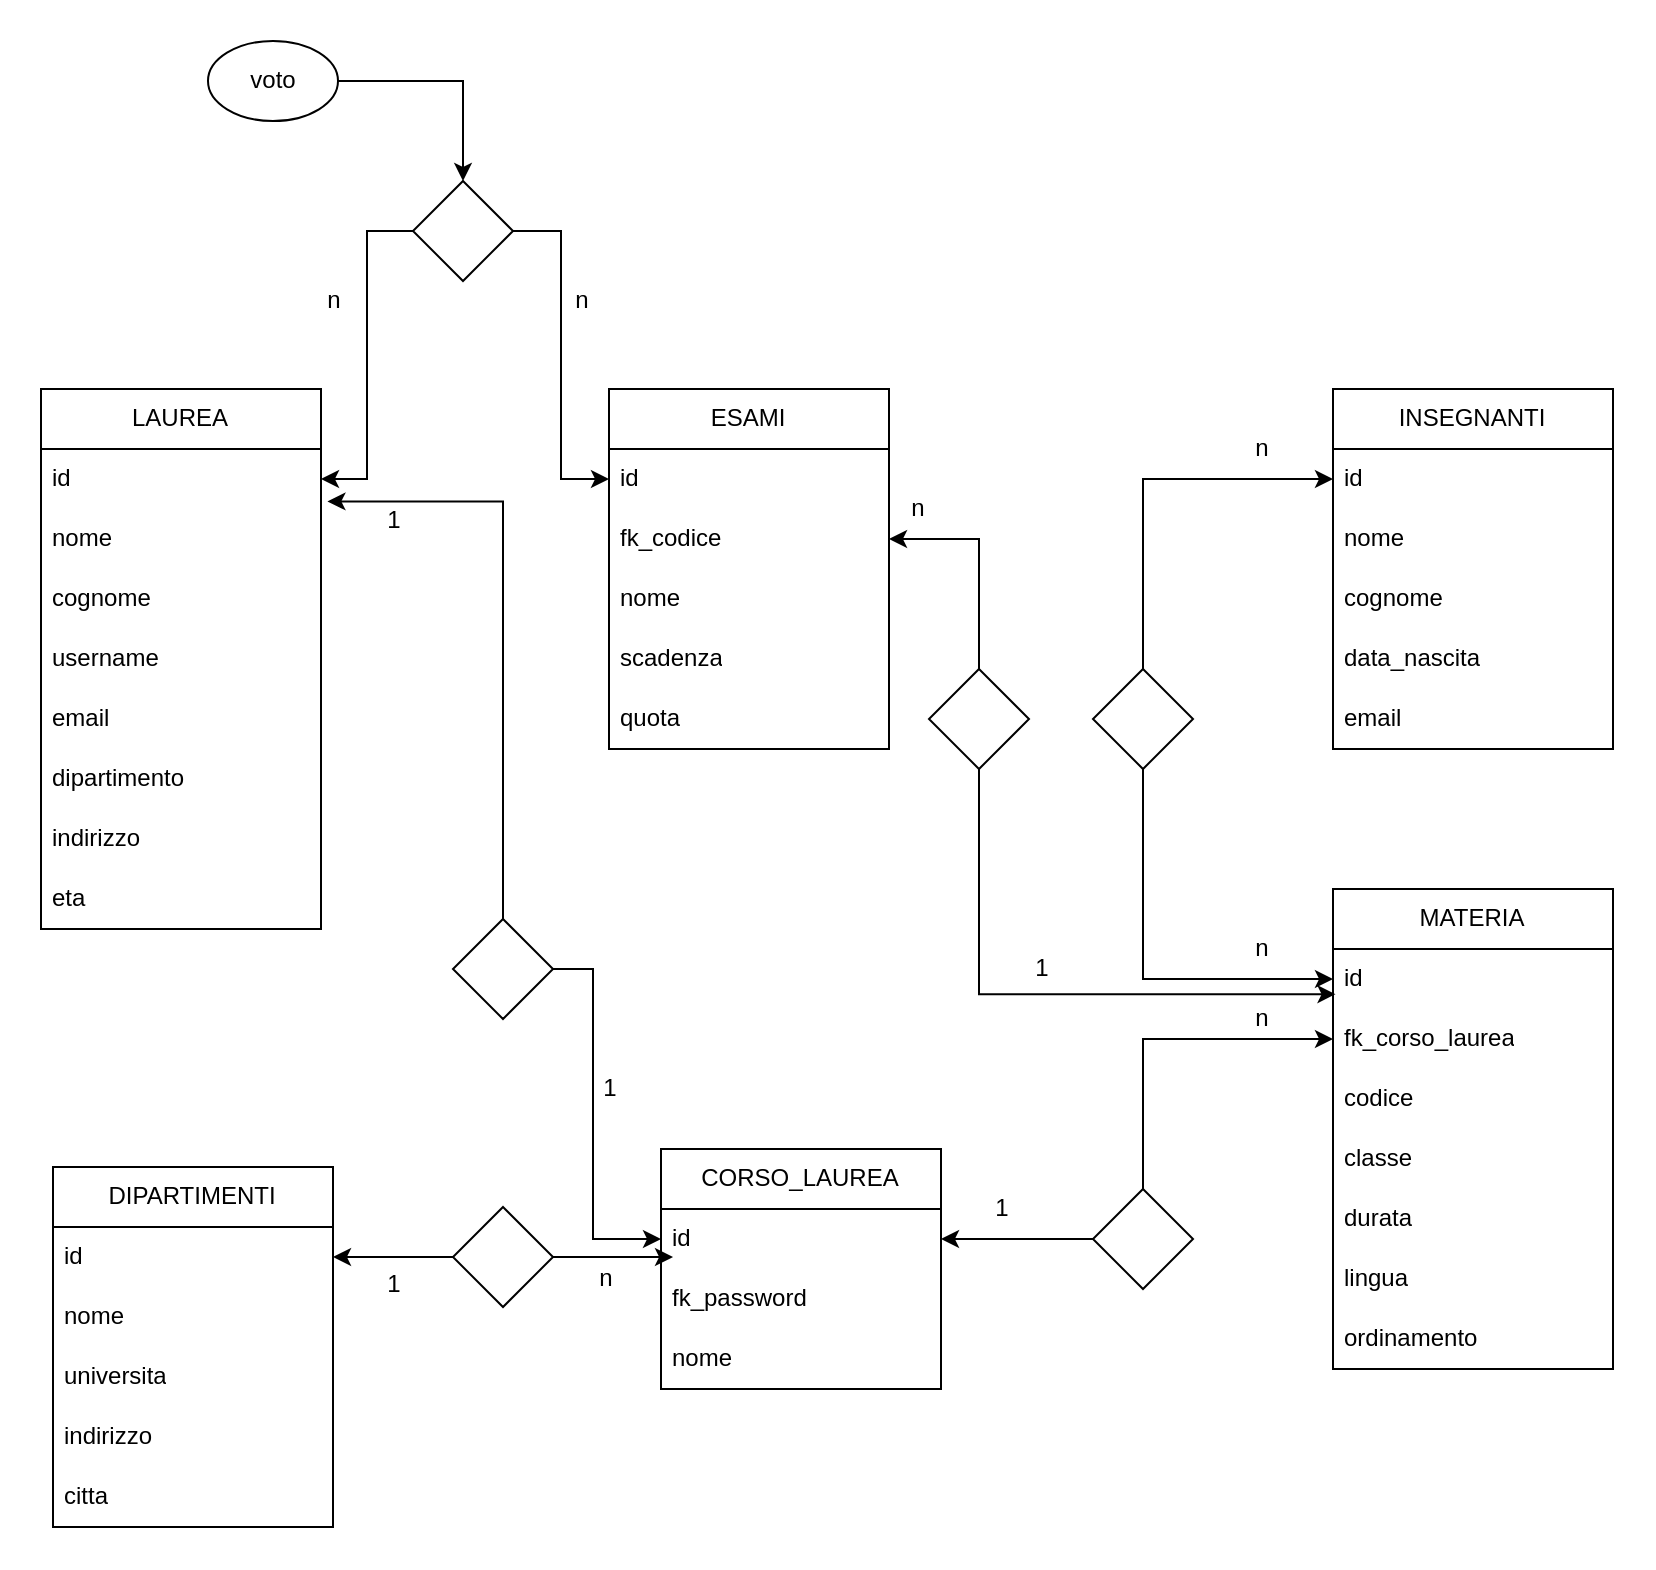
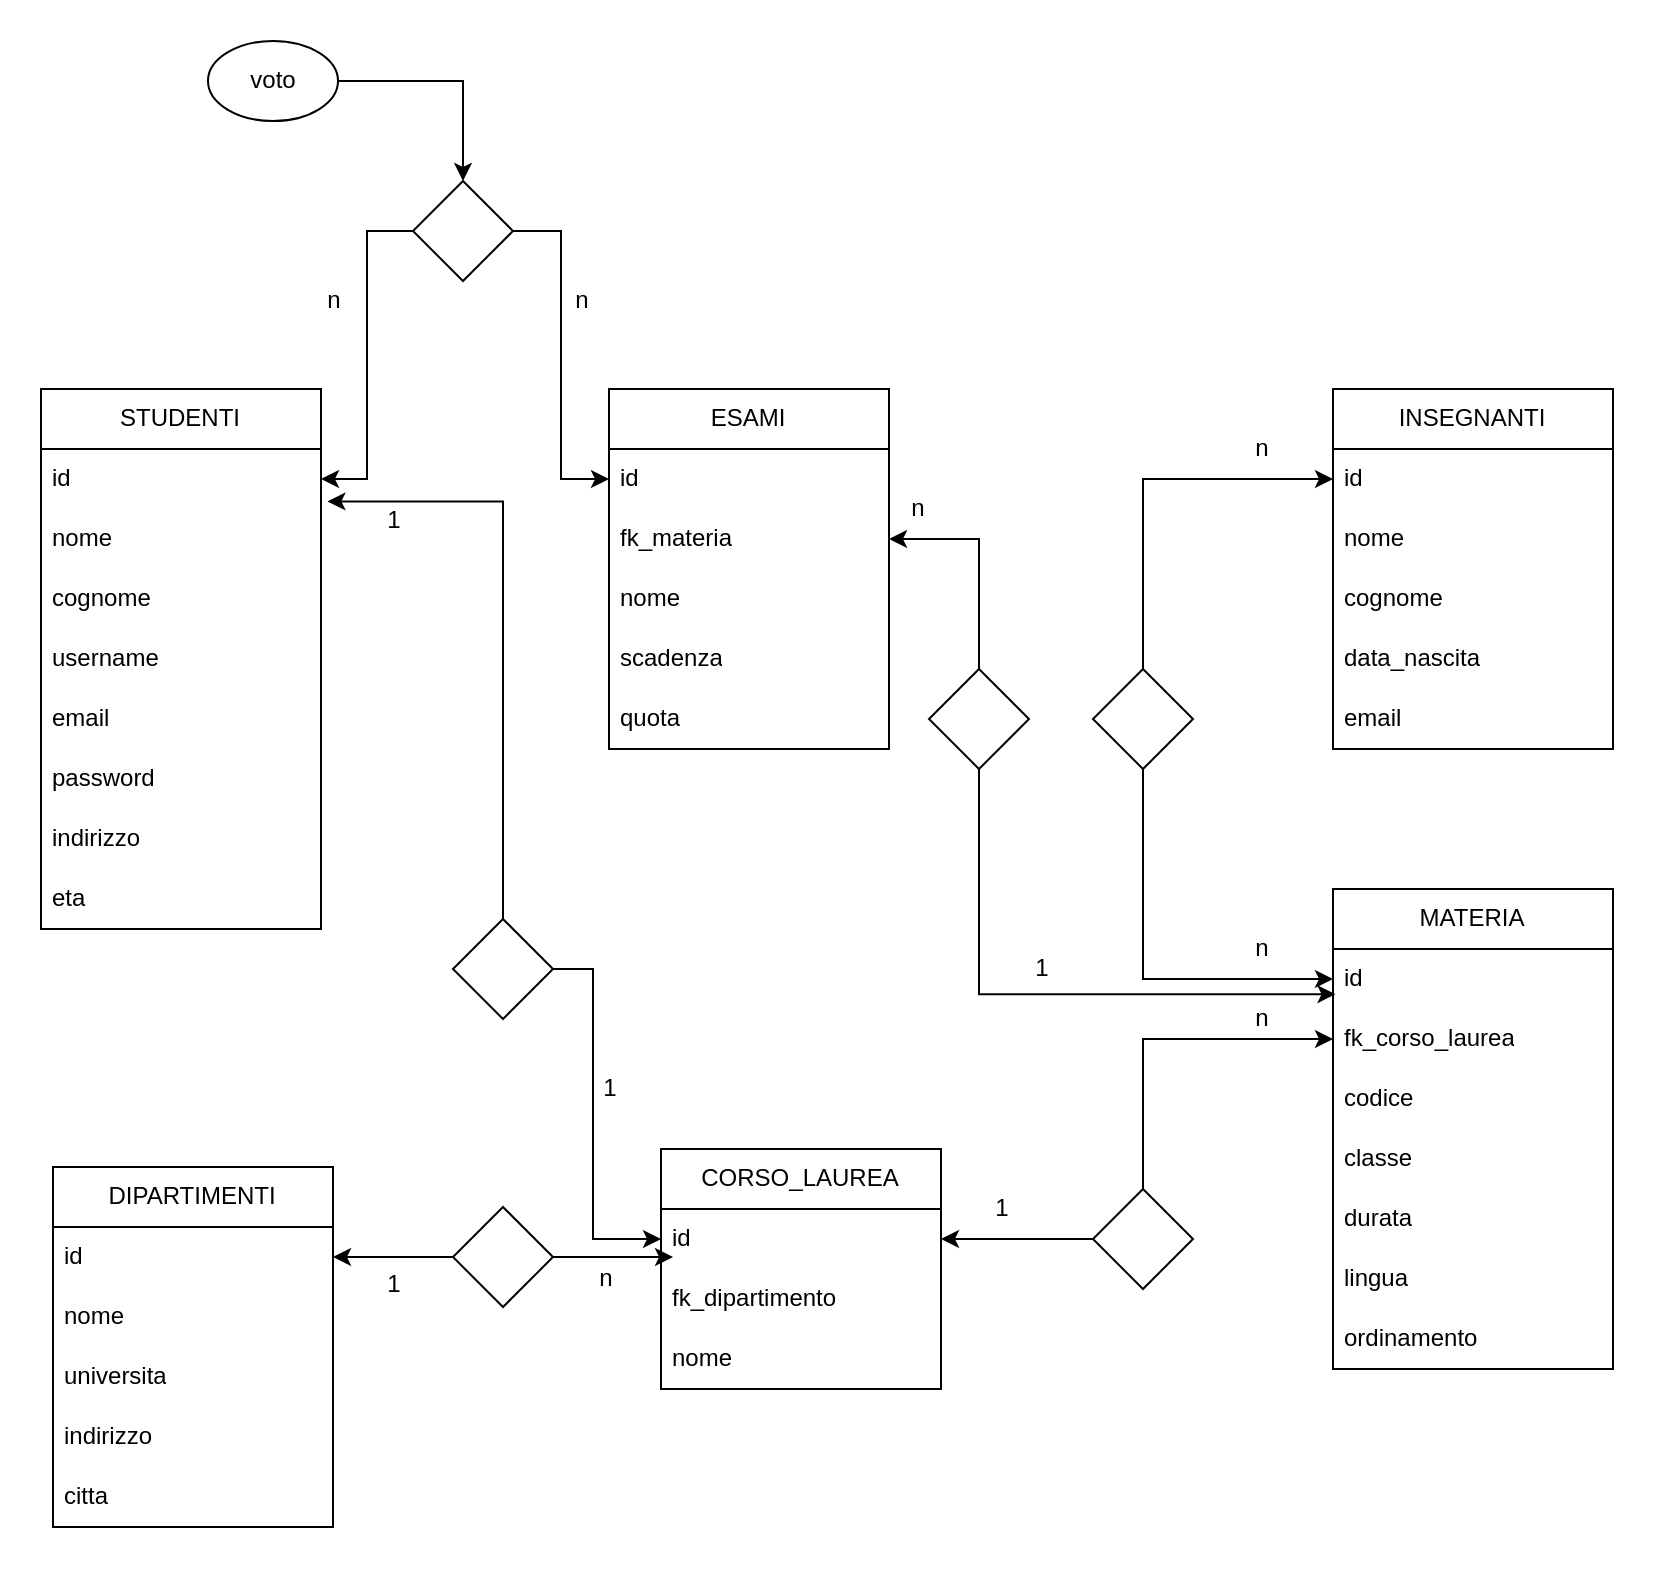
- <mxCell id="51" value="LAUREA" style="swimlane;fontStyle=0;childLayout=stackLayout;horizontal=1;startSize=30;horizontalStack=0;resizeParent=1;resizeParentMax=0;resizeLast=0;collapsible=1;marginBottom=0;whiteSpace=wrap;html=1;" vertex="1" parent="1"><mxGeometry x="20" y="194" width="140" height="270" as="geometry" /></mxCell>
+ <mxCell id="51" value="STUDENTI" style="swimlane;fontStyle=0;childLayout=stackLayout;horizontal=1;startSize=30;horizontalStack=0;resizeParent=1;resizeParentMax=0;resizeLast=0;collapsible=1;marginBottom=0;whiteSpace=wrap;html=1;" vertex="1" parent="1"><mxGeometry x="20" y="194" width="140" height="270" as="geometry" /></mxCell>
- <mxCell id="42" value="fk_codice" style="text;strokeColor=none;fillColor=none;align=left;verticalAlign=middle;spacingLeft=4;spacingRight=4;overflow=hidden;points=[[0,0.5],[1,0.5]];portConstraint=eastwest;rotatable=0;whiteSpace=wrap;html=1;" vertex="1" parent="40"><mxGeometry y="60" width="140" height="30" as="geometry" /></mxCell>
+ <mxCell id="42" value="fk_materia" style="text;strokeColor=none;fillColor=none;align=left;verticalAlign=middle;spacingLeft=4;spacingRight=4;overflow=hidden;points=[[0,0.5],[1,0.5]];portConstraint=eastwest;rotatable=0;whiteSpace=wrap;html=1;" vertex="1" parent="40"><mxGeometry y="60" width="140" height="30" as="geometry" /></mxCell>
- <mxCell id="57" value="dipartimento" style="text;strokeColor=none;fillColor=none;align=left;verticalAlign=middle;spacingLeft=4;spacingRight=4;overflow=hidden;points=[[0,0.5],[1,0.5]];portConstraint=eastwest;rotatable=0;whiteSpace=wrap;html=1;" vertex="1" parent="51"><mxGeometry y="180" width="140" height="30" as="geometry" /></mxCell>
+ <mxCell id="57" value="password" style="text;strokeColor=none;fillColor=none;align=left;verticalAlign=middle;spacingLeft=4;spacingRight=4;overflow=hidden;points=[[0,0.5],[1,0.5]];portConstraint=eastwest;rotatable=0;whiteSpace=wrap;html=1;" vertex="1" parent="51"><mxGeometry y="180" width="140" height="30" as="geometry" /></mxCell>
- <mxCell id="10" value="fk_password" style="text;strokeColor=none;fillColor=none;align=left;verticalAlign=middle;spacingLeft=4;spacingRight=4;overflow=hidden;points=[[0,0.5],[1,0.5]];portConstraint=eastwest;rotatable=0;whiteSpace=wrap;html=1;" vertex="1" parent="8"><mxGeometry y="60" width="140" height="30" as="geometry" /></mxCell>
+ <mxCell id="10" value="fk_dipartimento" style="text;strokeColor=none;fillColor=none;align=left;verticalAlign=middle;spacingLeft=4;spacingRight=4;overflow=hidden;points=[[0,0.5],[1,0.5]];portConstraint=eastwest;rotatable=0;whiteSpace=wrap;html=1;" vertex="1" parent="8"><mxGeometry y="60" width="140" height="30" as="geometry" /></mxCell>
